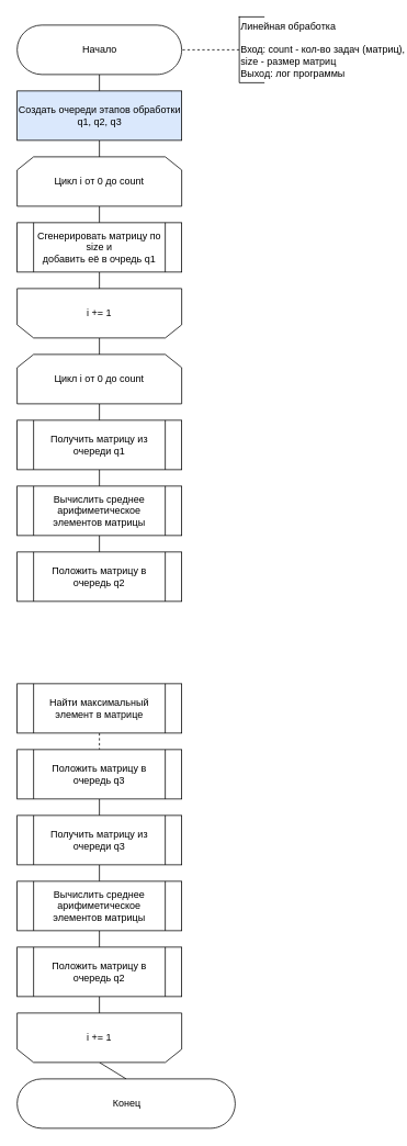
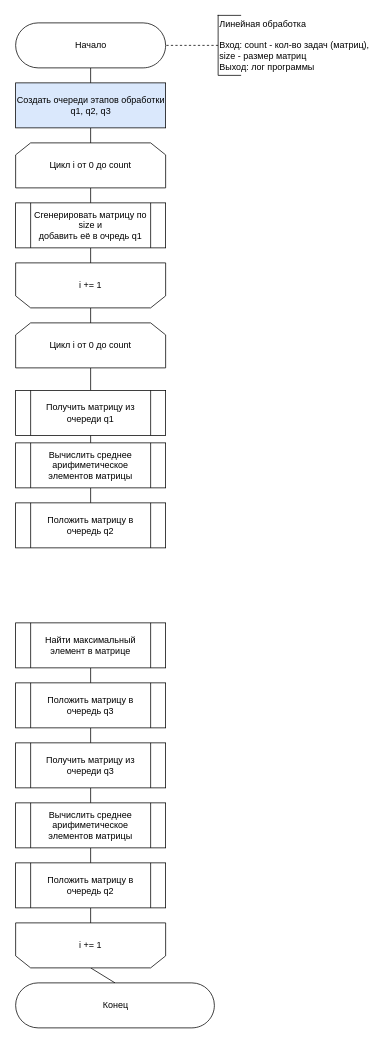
- <mxCell id="21" value="Получить матрицу из очереди q1" style="shape=process;whiteSpace=wrap;html=1;backgroundOutline=1;" vertex="1" parent="1"><mxGeometry x="20" y="510" width="200" height="60" as="geometry" /></mxCell>
+ <mxCell id="21" value="Получить матрицу из очереди q1" style="shape=process;whiteSpace=wrap;html=1;backgroundOutline=1;" vertex="1" parent="1"><mxGeometry x="20" y="520" width="200" height="60" as="geometry" /></mxCell>
- <mxCell id="25" style="edgeStyle=none;html=1;exitX=0.5;exitY=1;exitDx=0;exitDy=0;entryX=0.5;entryY=0;entryDx=0;entryDy=0;endArrow=none;endFill=0;dashed=1;" edge="1" source="26" target="28" parent="1"><mxGeometry relative="1" as="geometry" /></mxCell>
+ <mxCell id="25" style="edgeStyle=none;html=1;exitX=0.5;exitY=1;exitDx=0;exitDy=0;entryX=0.5;entryY=0;entryDx=0;entryDy=0;endArrow=none;endFill=0;" edge="1" source="26" target="28" parent="1"><mxGeometry relative="1" as="geometry" /></mxCell>
